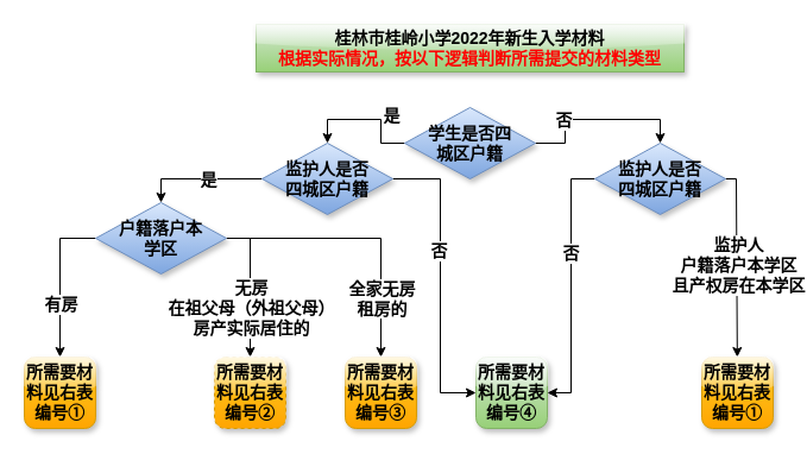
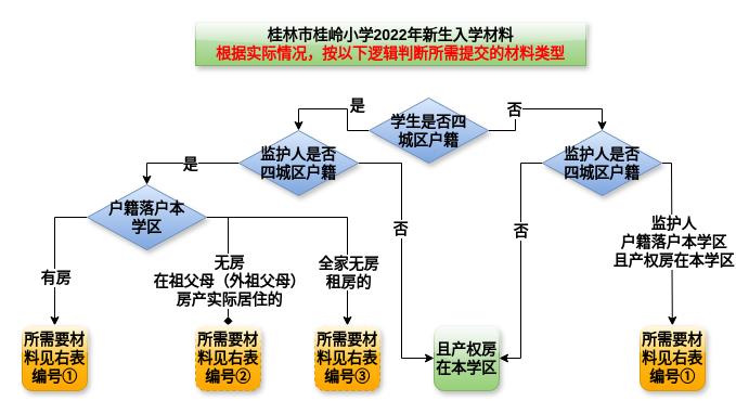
- <mxCell id="29" value="桂林市桂岭小学2022年新生入学材料&lt;br&gt;&lt;font color=&quot;#ff0000&quot;&gt;根据实际情况，按以下逻辑判断所需提交的材料类型&lt;/font&gt;" style="rounded=0;whiteSpace=wrap;html=1;shadow=1;glass=1;sketch=0;gradientColor=#97d077;fillColor=#d5e8d4;strokeColor=#82b366;fontStyle=1;fontSize=14;" parent="1" vertex="1"><mxGeometry x="215" y="20" width="360" height="40" as="geometry" /></mxCell>
+ <mxCell id="29" value="桂林市桂岭小学2022年新生入学材料&lt;br&gt;&lt;font color=&quot;#ff0000&quot;&gt;根据实际情况，按以下逻辑判断所需提交的材料类型&lt;/font&gt;" style="rounded=0;whiteSpace=wrap;html=1;shadow=1;glass=1;sketch=0;gradientColor=#97d077;fillColor=#d5e8d4;strokeColor=#82b366;fontStyle=1;fontSize=14;" parent="1" vertex="1"><mxGeometry x="180" y="20" width="360" height="40" as="geometry" /></mxCell>
- <mxCell id="19" style="edgeStyle=none;rounded=0;orthogonalLoop=1;jettySize=auto;html=1;exitX=1;exitY=0.5;exitDx=0;exitDy=0;entryX=0.5;entryY=0;entryDx=0;entryDy=0;fontSize=14;" parent="1" source="23" target="24" edge="1"><mxGeometry relative="1" as="geometry"><Array as="points"><mxPoint x="210" y="200" /></Array></mxGeometry></mxCell>
+ <mxCell id="19" style="edgeStyle=none;rounded=0;orthogonalLoop=1;jettySize=auto;html=1;exitX=1;exitY=0.5;exitDx=0;exitDy=0;entryX=0.5;entryY=0;entryDx=0;entryDy=0;fontSize=14;endArrow=diamond;" parent="1" source="23" target="24" edge="1"><mxGeometry relative="1" as="geometry"><Array as="points"><mxPoint x="210" y="200" /></Array></mxGeometry></mxCell>
- <mxCell id="25" value="&lt;span style=&quot;font-size: 14px;&quot;&gt;所需要材料见右表编号③&lt;/span&gt;" style="whiteSpace=wrap;html=1;strokeColor=#d79b00;fillColor=#ffcd28;gradientColor=#ffa500;rounded=1;glass=1;shadow=1;fontStyle=1;fontSize=14;" parent="1" vertex="1"><mxGeometry x="290" y="300" width="60" height="60" as="geometry" /></mxCell>
+ <mxCell id="25" value="&lt;span style=&quot;font-size: 14px;&quot;&gt;所需要材料见右表编号③&lt;/span&gt;" style="whiteSpace=wrap;html=1;strokeColor=#d79b00;fillColor=#ffcd28;gradientColor=#ffa500;rounded=1;glass=1;shadow=1;fontStyle=1;fontSize=14;dashed=1;" parent="1" vertex="1"><mxGeometry x="290" y="300" width="60" height="60" as="geometry" /></mxCell>
- <mxCell id="28" value="&lt;span style=&quot;font-size: 14px;&quot;&gt;所需要材料见右表编号④&lt;/span&gt;" style="rounded=1;whiteSpace=wrap;html=1;shadow=1;glass=1;sketch=0;gradientColor=#97d077;fillColor=#d5e8d4;strokeColor=#82b366;fontStyle=1;fontSize=14;" parent="1" vertex="1"><mxGeometry x="400" y="300" width="60" height="60" as="geometry" /></mxCell>
+ <mxCell id="28" value="&lt;span style=&quot;font-size: 14px;&quot;&gt;且产权房在本学区&lt;/span&gt;" style="rounded=1;whiteSpace=wrap;html=1;shadow=1;glass=1;sketch=0;gradientColor=#97d077;fillColor=#d5e8d4;strokeColor=#82b366;fontStyle=1;fontSize=14;" parent="1" vertex="1"><mxGeometry x="400" y="300" width="60" height="60" as="geometry" /></mxCell>
